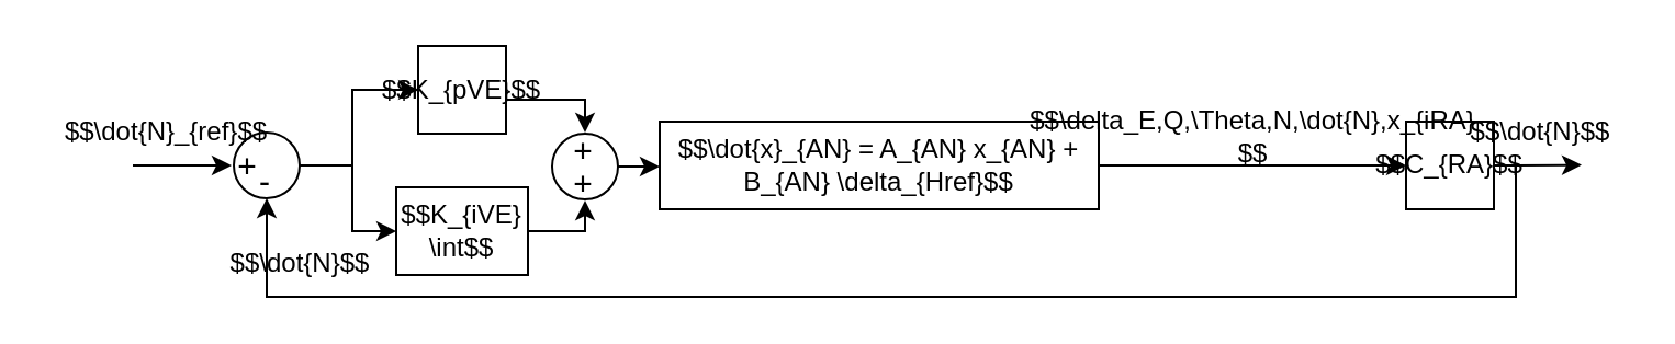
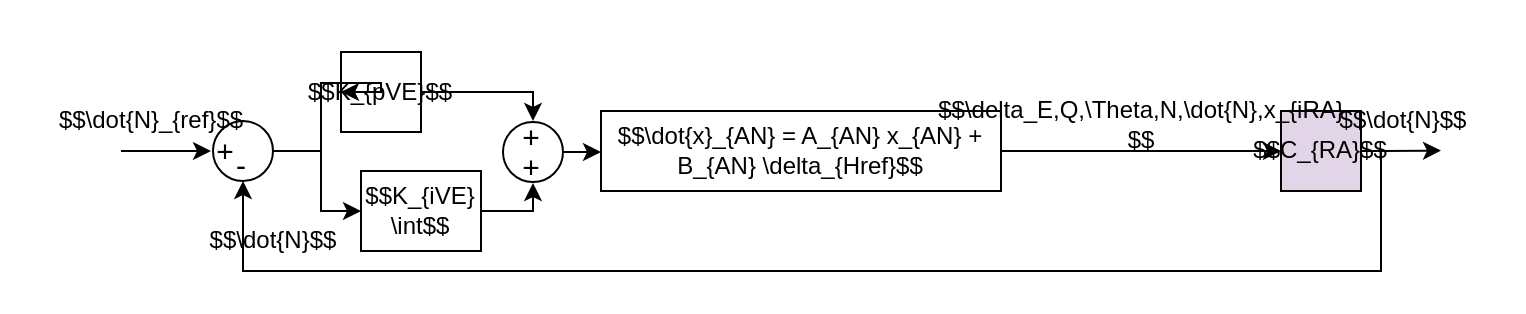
- <mxCell id="5" value="$$K_{pVE}$$" style="whiteSpace=wrap;html=1;" parent="1" vertex="1"><mxGeometry x="190" y="20.5" width="40" height="40" as="geometry" /></mxCell>
+ <mxCell id="5" value="$$K_{pVE}$$" style="whiteSpace=wrap;html=1;" parent="1" vertex="1"><mxGeometry x="170" y="25.5" width="40" height="40" as="geometry" /></mxCell>
- <mxCell id="12" value="$$C_{RA}$$" style="whiteSpace=wrap;html=1;" parent="1" vertex="1"><mxGeometry x="640" y="55" width="40" height="40" as="geometry" /></mxCell>
+ <mxCell id="12" value="$$C_{RA}$$" style="whiteSpace=wrap;html=1;fillColor=#e1d5e7;" parent="1" vertex="1"><mxGeometry x="640" y="55" width="40" height="40" as="geometry" /></mxCell>
